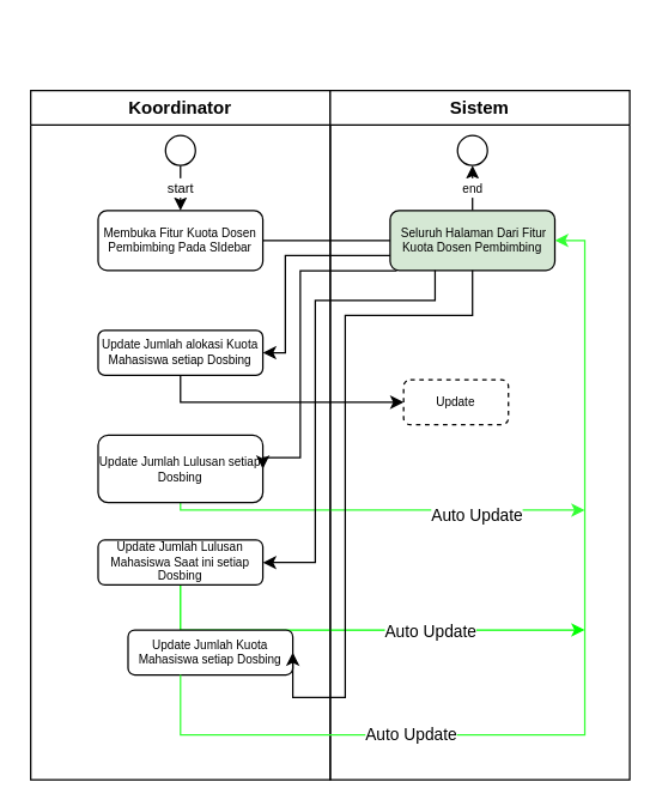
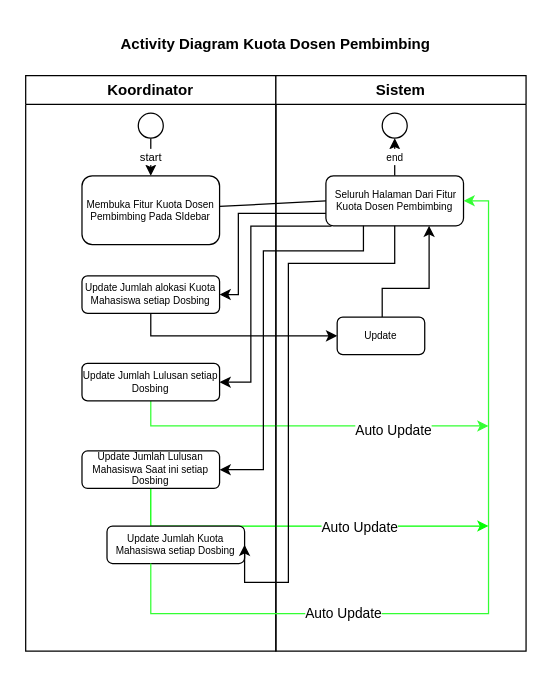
+ <mxCell id="20" value="&lt;b&gt;Activity Diagram Kuota Dosen Pembimbing&lt;/b&gt;" style="text;html=1;align=center;verticalAlign=middle;whiteSpace=wrap;rounded=0;" parent="1" vertex="1"><mxGeometry x="90" y="20" width="260" height="30" as="geometry" /></mxCell>
- <mxCell id="5" value="Membuka Fitur Kuota Dosen Pembimbing Pada SIdebar" style="rounded=1;whiteSpace=wrap;html=1;fontSize=8;" parent="2" vertex="1"><mxGeometry x="45" y="80" width="110" height="40" as="geometry" /></mxCell>
+ <mxCell id="5" value="Membuka Fitur Kuota Dosen Pembimbing Pada SIdebar" style="rounded=1;whiteSpace=wrap;html=1;fontSize=8;" parent="2" vertex="1"><mxGeometry x="45" y="80" width="110" height="55" as="geometry" /></mxCell>
- <mxCell id="16" value="&amp;nbsp;Seluruh Halaman Dari Fitur Kuota Dosen Pembimbing" style="rounded=1;whiteSpace=wrap;html=1;fontSize=8;fillColor=#d5e8d4;" parent="14" vertex="1"><mxGeometry x="40" y="80" width="110" height="40" as="geometry" /></mxCell>
+ <mxCell id="16" value="&amp;nbsp;Seluruh Halaman Dari Fitur Kuota Dosen Pembimbing" style="rounded=1;whiteSpace=wrap;html=1;fontSize=8;" parent="14" vertex="1"><mxGeometry x="40" y="80" width="110" height="40" as="geometry" /></mxCell>
+ <mxCell id="17" style="edgeStyle=orthogonalEdgeStyle;rounded=0;orthogonalLoop=1;jettySize=auto;html=1;entryX=0.75;entryY=1;entryDx=0;entryDy=0;" parent="14" source="18" target="16" edge="1"><mxGeometry relative="1" as="geometry"><Array as="points"><mxPoint x="85" y="170" /><mxPoint x="123" y="170" /></Array></mxGeometry></mxCell>
- <mxCell id="18" value="Update" style="rounded=1;whiteSpace=wrap;html=1;fontSize=8;dashed=1;" parent="14" vertex="1"><mxGeometry x="49" y="193" width="70" height="30" as="geometry" /></mxCell>
+ <mxCell id="18" value="Update" style="rounded=1;whiteSpace=wrap;html=1;fontSize=8;" parent="14" vertex="1"><mxGeometry x="49" y="193" width="70" height="30" as="geometry" /></mxCell>
- <mxCell id="9" value="Update Jumlah Lulusan setiap Dosbing" style="rounded=1;whiteSpace=wrap;html=1;fontSize=8;" parent="2" vertex="1"><mxGeometry x="45" y="230" width="110" height="45" as="geometry" /></mxCell>
+ <mxCell id="9" value="Update Jumlah Lulusan setiap Dosbing" style="rounded=1;whiteSpace=wrap;html=1;fontSize=8;" parent="2" vertex="1"><mxGeometry x="45" y="230" width="110" height="30" as="geometry" /></mxCell>
